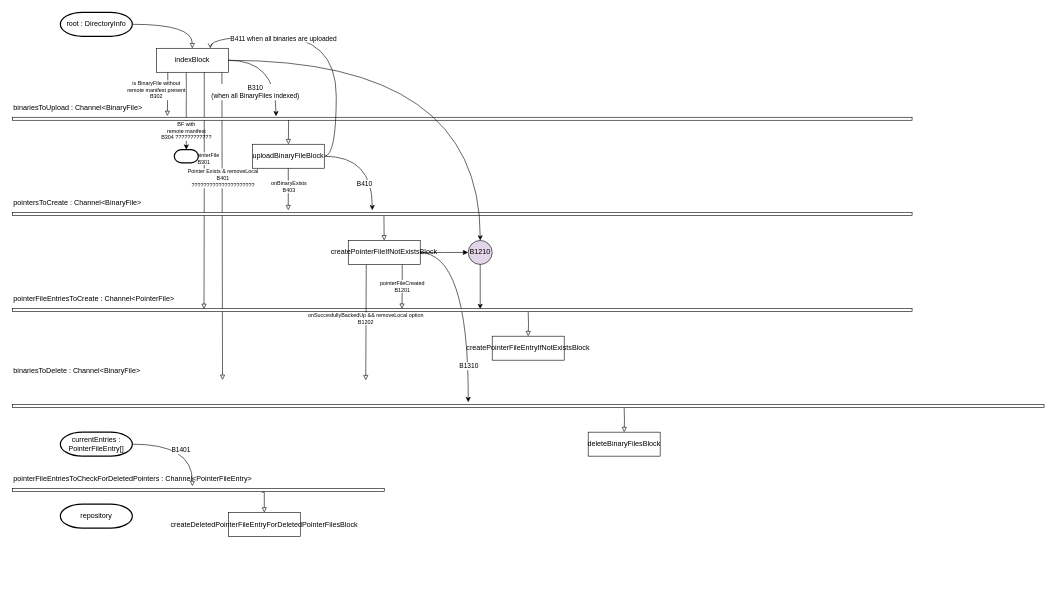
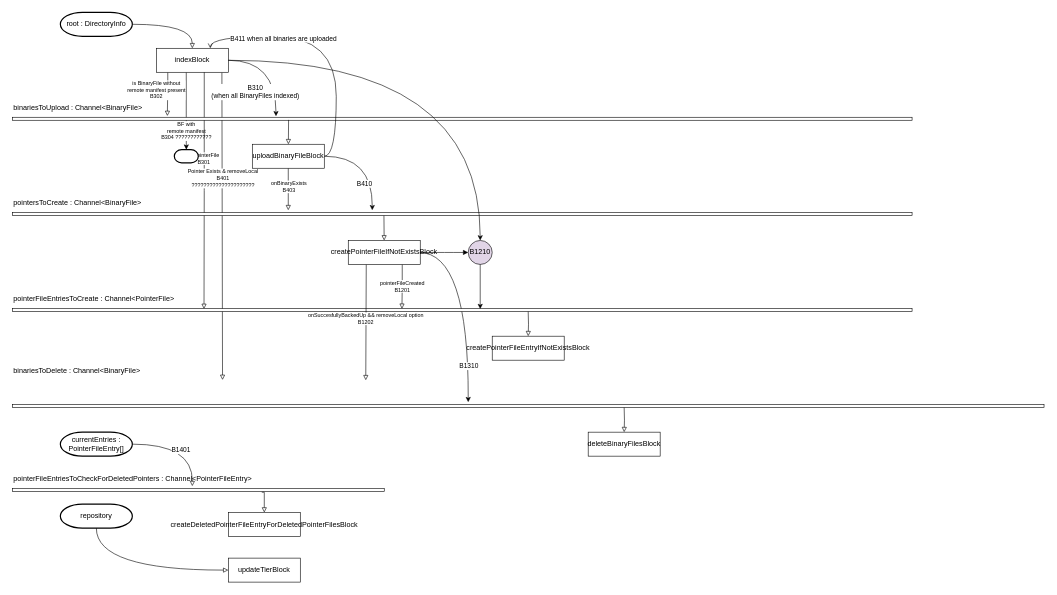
+ <mxCell id="53" style="edgeStyle=orthogonalEdgeStyle;curved=1;rounded=0;orthogonalLoop=1;jettySize=auto;html=1;exitX=0.5;exitY=1;exitDx=0;exitDy=0;exitPerimeter=0;entryX=0;entryY=0.5;entryDx=0;entryDy=0;endArrow=block;endFill=0;" parent="1" source="54" target="46" edge="1"><mxGeometry relative="1" as="geometry" /></mxCell>
+ <mxCell id="46" value="updateTierBlock" style="rounded=0;whiteSpace=wrap;html=1;" parent="1" vertex="1"><mxGeometry x="380" y="930" width="120" height="40" as="geometry" /></mxCell>
